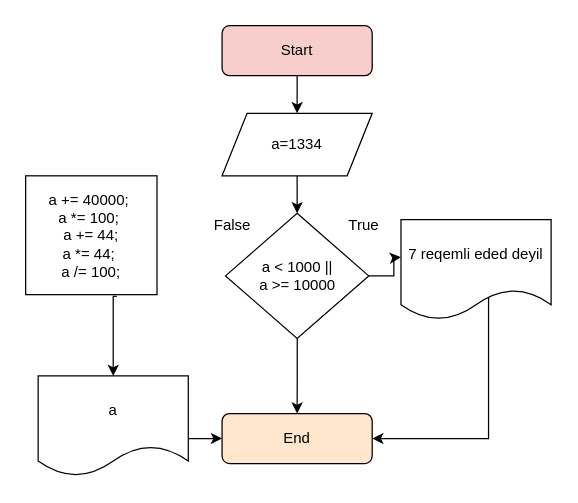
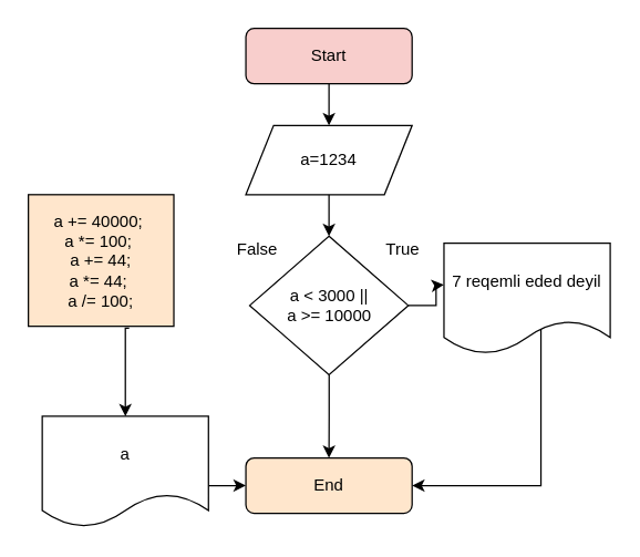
- <mxCell id="6" value="a=1334" style="shape=parallelogram;perimeter=parallelogramPerimeter;whiteSpace=wrap;html=1;fixedSize=1;" parent="1" vertex="1"><mxGeometry x="177" y="90" width="120" height="50" as="geometry" /></mxCell>
+ <mxCell id="6" value="a=1234" style="shape=parallelogram;perimeter=parallelogramPerimeter;whiteSpace=wrap;html=1;fixedSize=1;" parent="1" vertex="1"><mxGeometry x="177" y="90" width="120" height="50" as="geometry" /></mxCell>
- <mxCell id="15" value="&lt;div&gt;a += 40000;&amp;nbsp;&lt;/div&gt;&lt;div&gt;a *= 100;&amp;nbsp;&lt;/div&gt;&lt;div&gt;a += 44;&lt;/div&gt;&lt;div&gt;a *= 44;&amp;nbsp;&lt;/div&gt;&lt;div&gt;a /= 100;&lt;/div&gt;" style="rounded=0;whiteSpace=wrap;html=1;" parent="1" vertex="1"><mxGeometry x="20" y="140" width="105" height="95" as="geometry" /></mxCell>
+ <mxCell id="15" value="&lt;div&gt;a += 40000;&amp;nbsp;&lt;/div&gt;&lt;div&gt;a *= 100;&amp;nbsp;&lt;/div&gt;&lt;div&gt;a += 44;&lt;/div&gt;&lt;div&gt;a *= 44;&amp;nbsp;&lt;/div&gt;&lt;div&gt;a /= 100;&lt;/div&gt;" style="rounded=0;whiteSpace=wrap;html=1;fillColor=#ffe6cc;" parent="1" vertex="1"><mxGeometry x="20" y="140" width="105" height="95" as="geometry" /></mxCell>
- <mxCell id="9" value="a &amp;lt; 1000 || &lt;br&gt;a &amp;gt;= 10000" style="rhombus;whiteSpace=wrap;html=1;" parent="1" vertex="1"><mxGeometry x="179.75" y="170" width="114.5" height="100" as="geometry" /></mxCell>
+ <mxCell id="9" value="a &amp;lt; 3000 || &lt;br&gt;a &amp;gt;= 10000" style="rhombus;whiteSpace=wrap;html=1;" parent="1" vertex="1"><mxGeometry x="179.75" y="170" width="114.5" height="100" as="geometry" /></mxCell>
